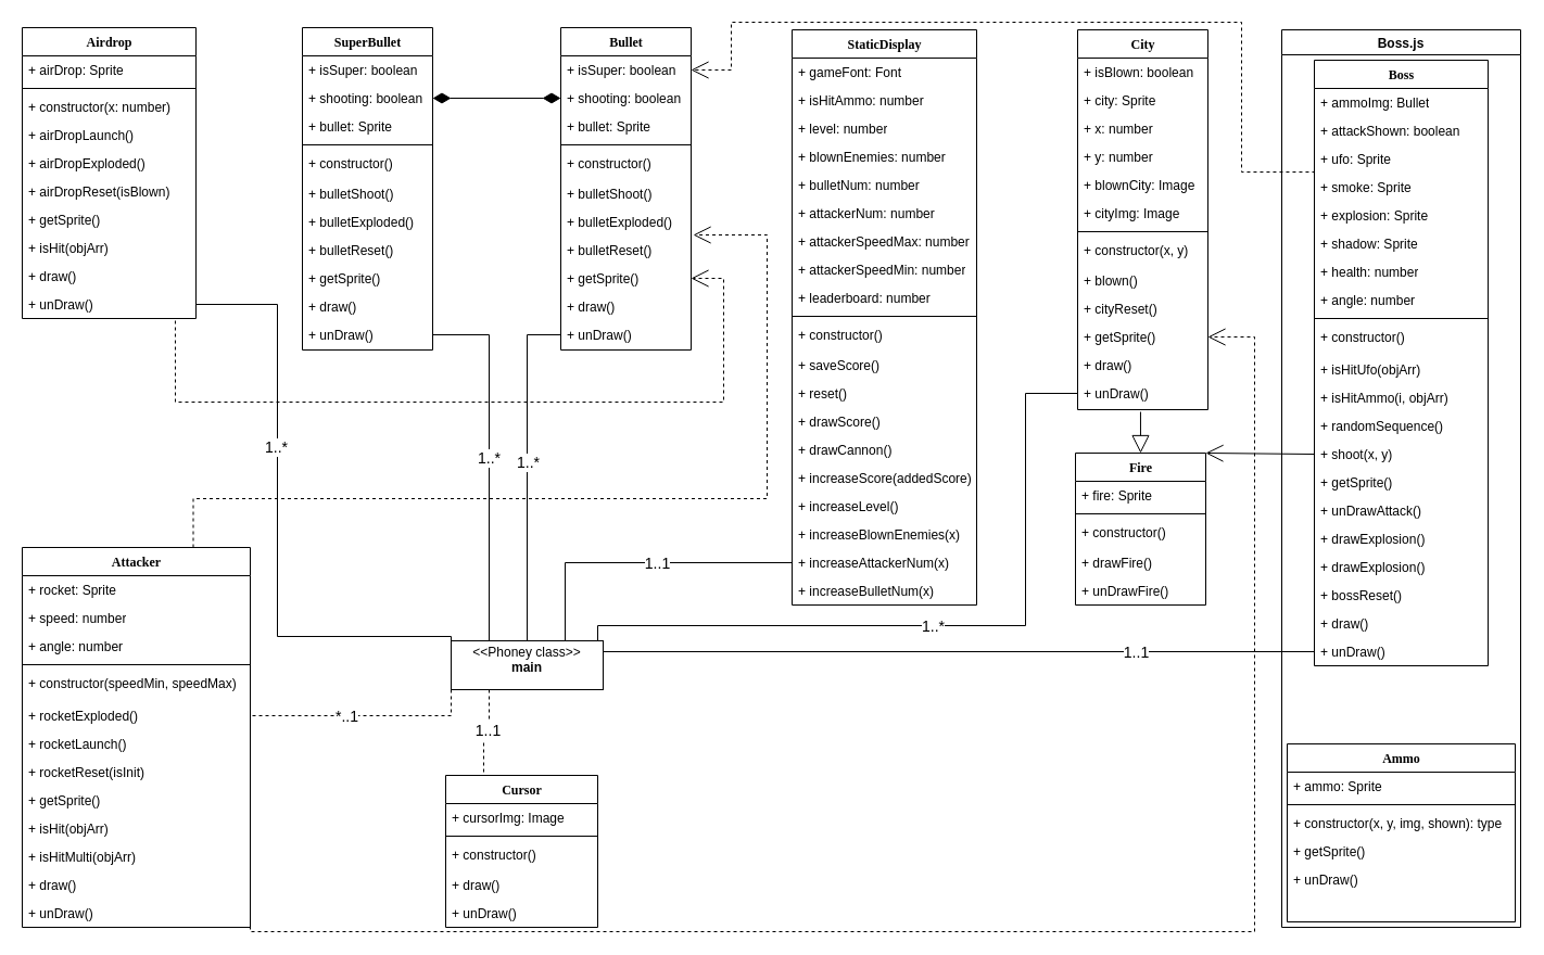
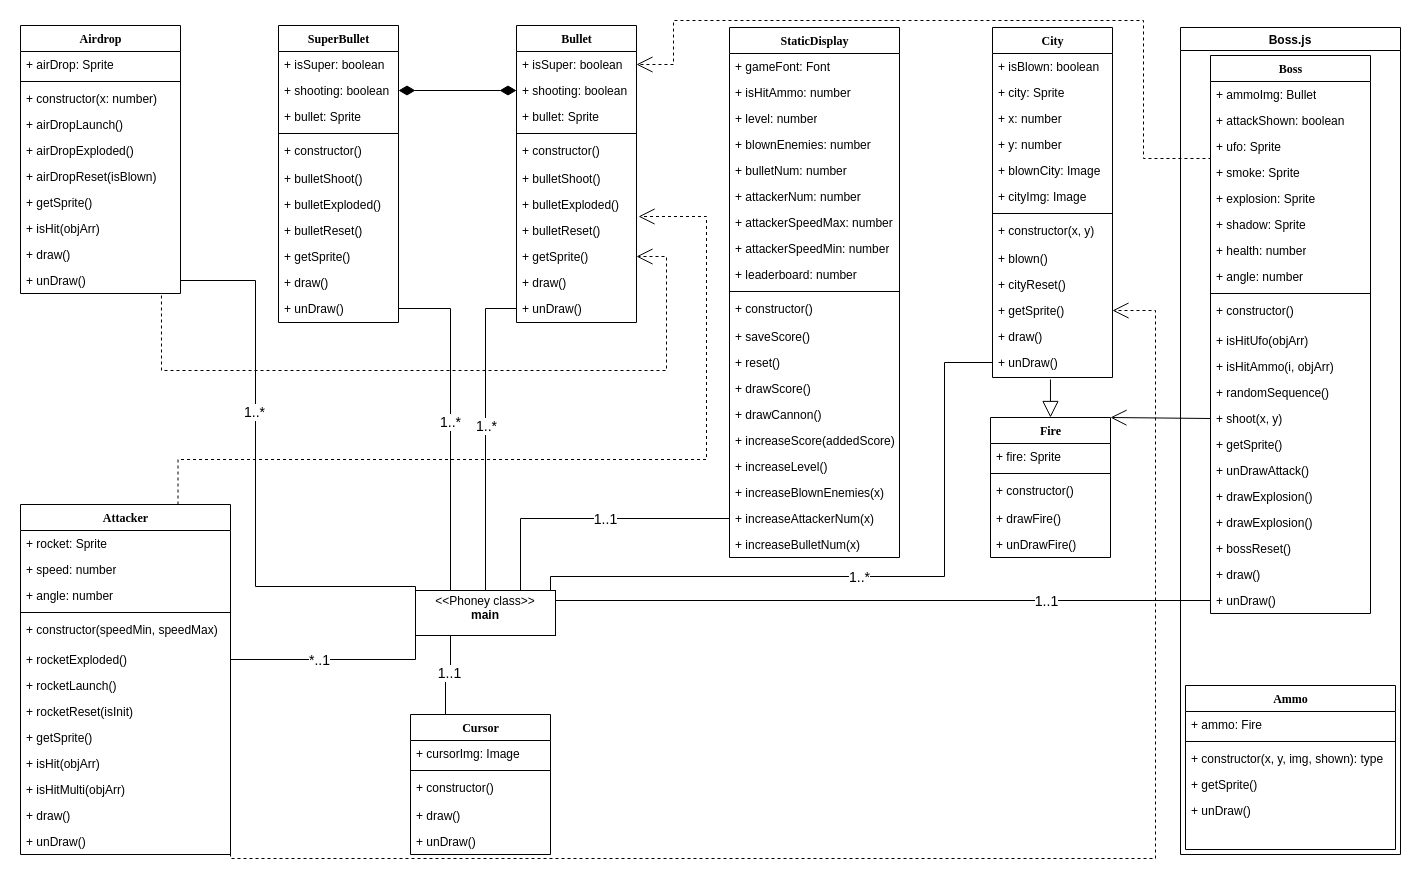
- <mxCell id="133" style="edgeStyle=orthogonalEdgeStyle;rounded=0;orthogonalLoop=1;jettySize=auto;html=1;exitX=0;exitY=1;exitDx=0;exitDy=0;labelBorderColor=none;fontSize=14;endArrow=none;endFill=0;endSize=14;dashed=1;" edge="1" parent="1" source="145" target="21"><mxGeometry relative="1" as="geometry" /></mxCell>
+ <mxCell id="133" style="edgeStyle=orthogonalEdgeStyle;rounded=0;orthogonalLoop=1;jettySize=auto;html=1;exitX=0;exitY=1;exitDx=0;exitDy=0;labelBorderColor=none;fontSize=14;endArrow=none;endFill=0;endSize=14;" edge="1" parent="1" source="145" target="21"><mxGeometry relative="1" as="geometry" /></mxCell>
- <mxCell id="131" style="edgeStyle=orthogonalEdgeStyle;rounded=0;orthogonalLoop=1;jettySize=auto;html=1;exitX=0.25;exitY=1;exitDx=0;exitDy=0;entryX=0.25;entryY=0;entryDx=0;entryDy=0;labelBorderColor=none;fontSize=14;endArrow=none;endFill=0;endSize=14;dashed=1;" edge="1" parent="1" source="145" target="86"><mxGeometry relative="1" as="geometry" /></mxCell>
+ <mxCell id="131" style="edgeStyle=orthogonalEdgeStyle;rounded=0;orthogonalLoop=1;jettySize=auto;html=1;exitX=0.25;exitY=1;exitDx=0;exitDy=0;entryX=0.25;entryY=0;entryDx=0;entryDy=0;labelBorderColor=none;fontSize=14;endArrow=none;endFill=0;endSize=14;" edge="1" parent="1" source="145" target="86"><mxGeometry relative="1" as="geometry" /></mxCell>
- <mxCell id="55" value="+ ammo: Sprite" style="text;html=1;strokeColor=none;fillColor=none;align=left;verticalAlign=top;spacingLeft=4;spacingRight=4;whiteSpace=wrap;overflow=hidden;rotatable=0;points=[[0,0.5],[1,0.5]];portConstraint=eastwest;rounded=0;" parent="54" vertex="1"><mxGeometry y="26" width="210" height="26" as="geometry" /></mxCell>
+ <mxCell id="55" value="+ ammo: Fire" style="text;html=1;strokeColor=none;fillColor=none;align=left;verticalAlign=top;spacingLeft=4;spacingRight=4;whiteSpace=wrap;overflow=hidden;rotatable=0;points=[[0,0.5],[1,0.5]];portConstraint=eastwest;rounded=0;" parent="54" vertex="1"><mxGeometry y="26" width="210" height="26" as="geometry" /></mxCell>
